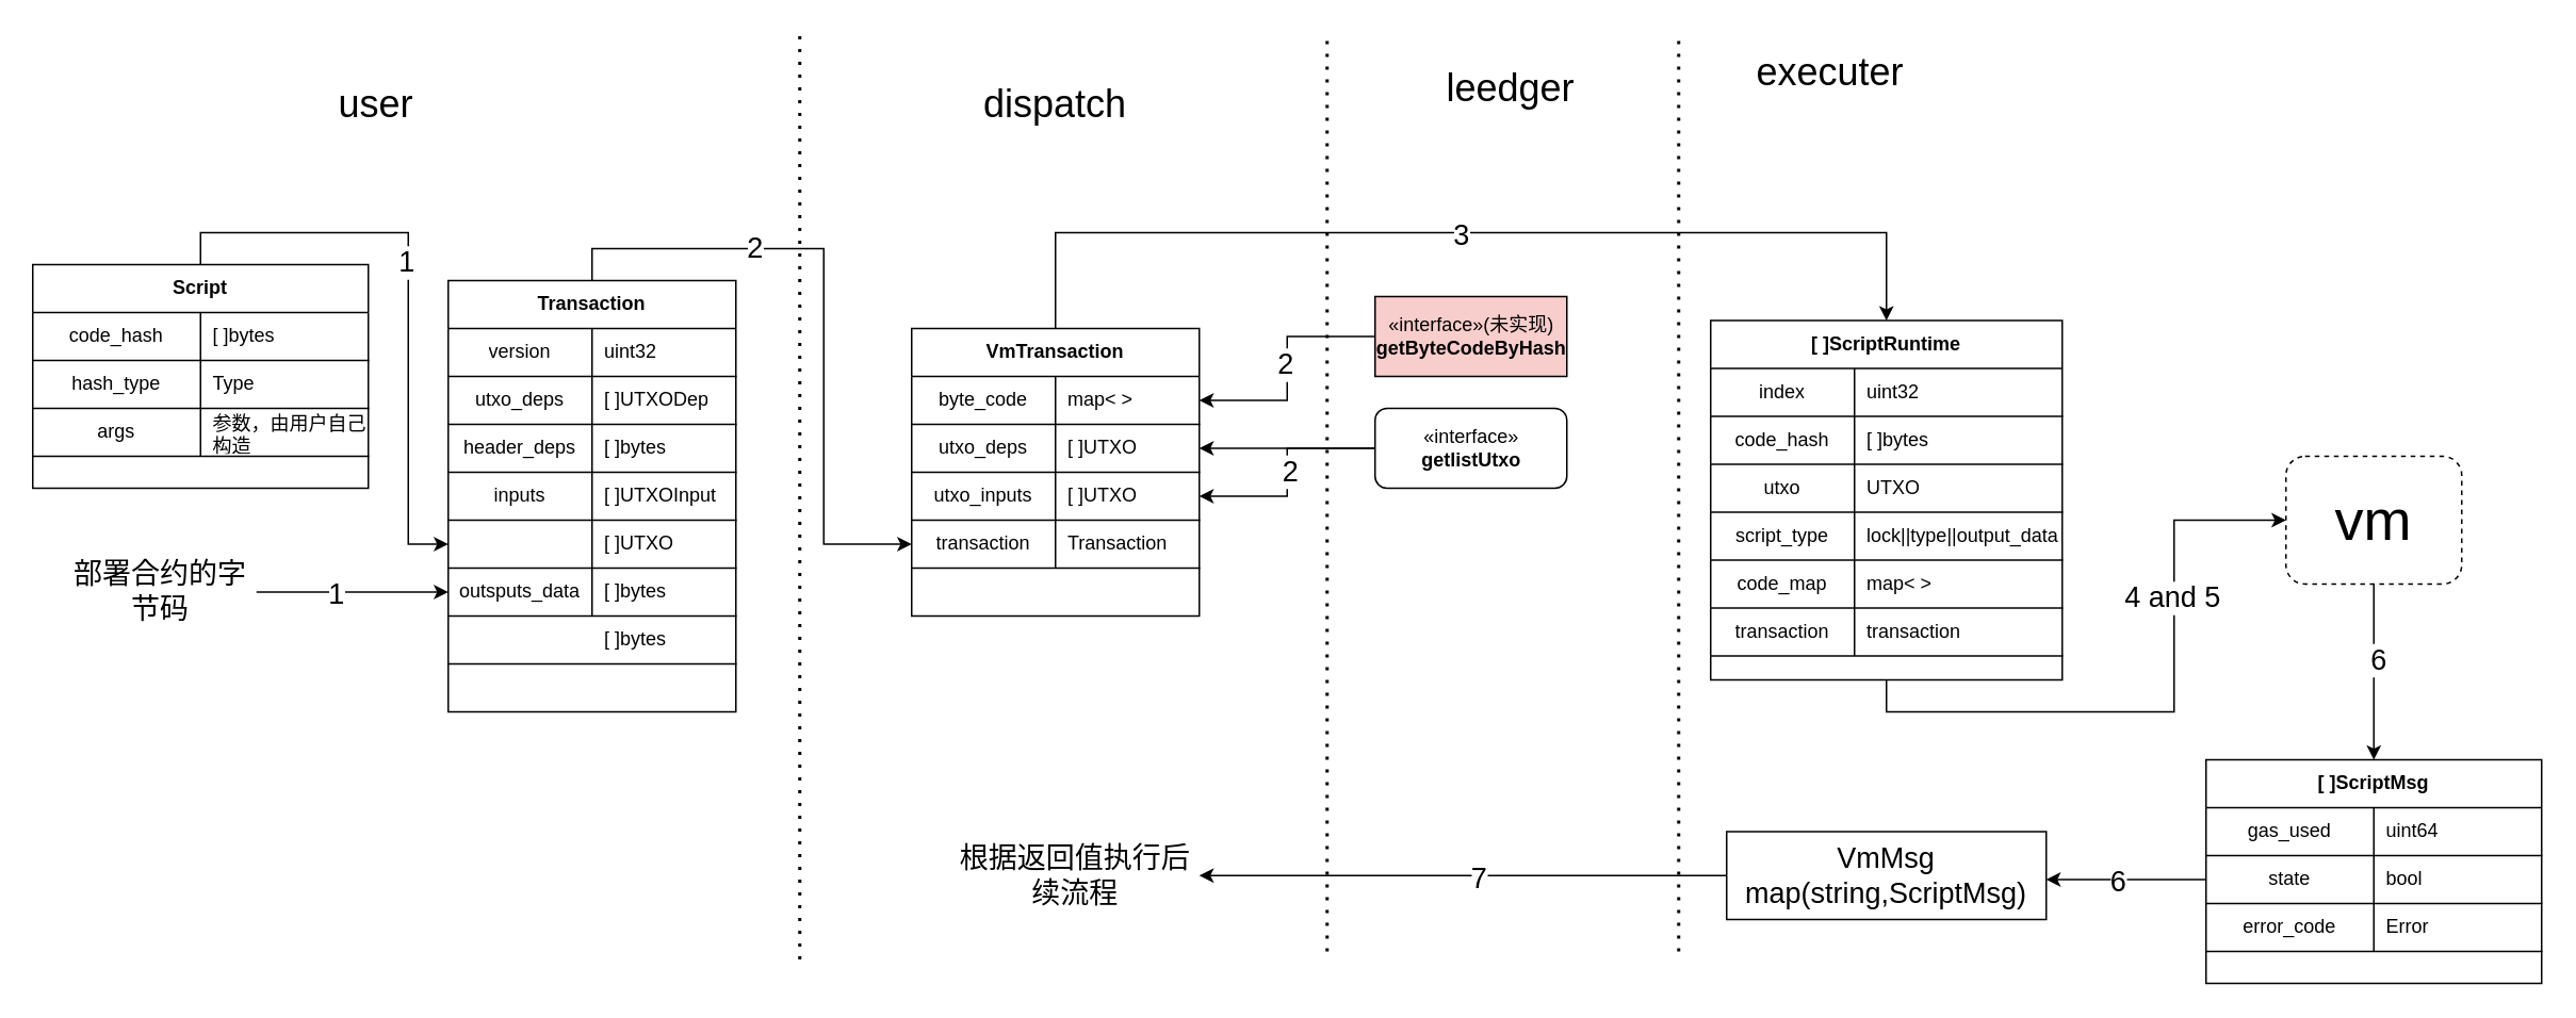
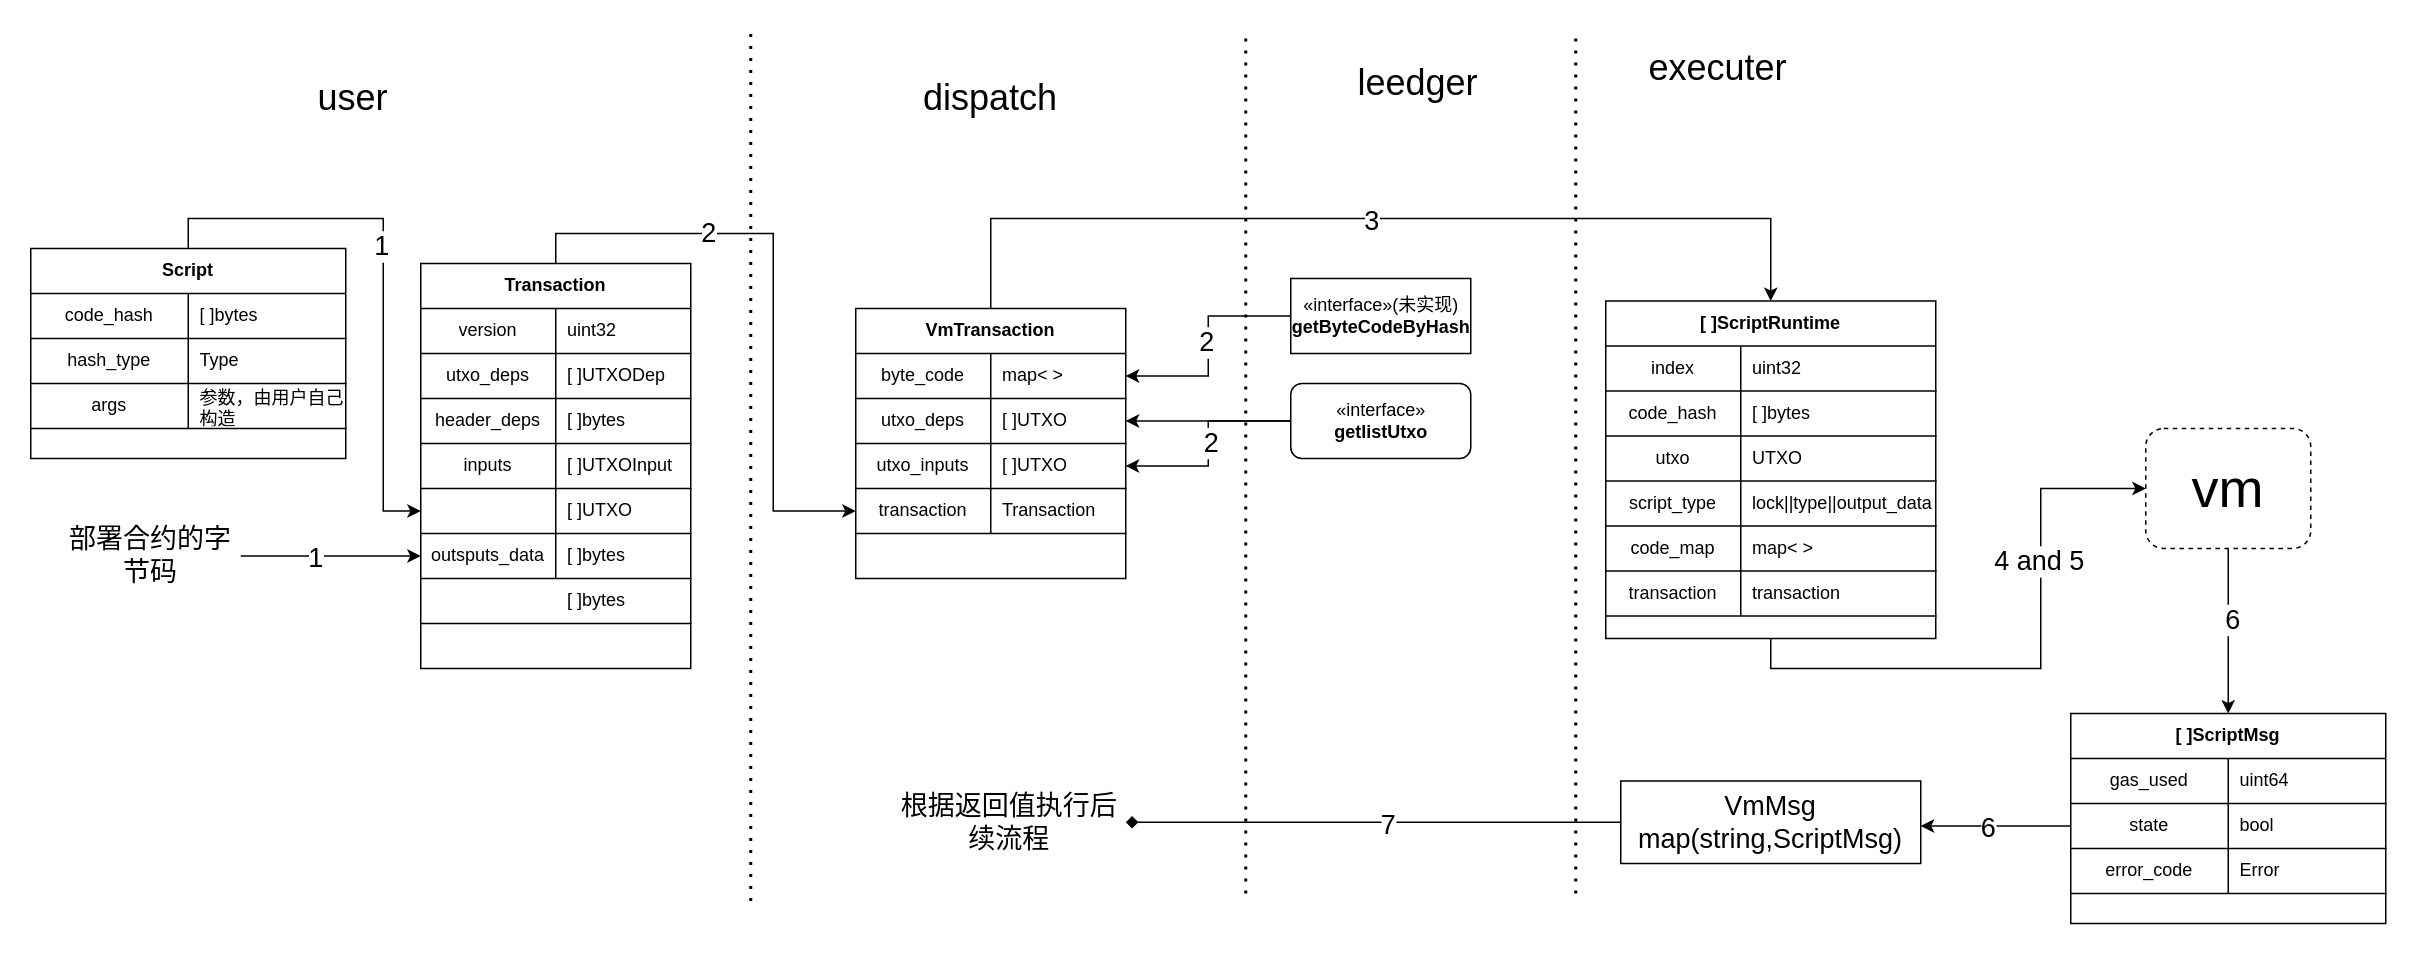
- <mxCell id="62" value="«interface»(未实现)&lt;br&gt;&lt;b&gt;getByteCodeByHash&lt;/b&gt;" style="html=1;fillColor=#f8cecc;" vertex="1" parent="1"><mxGeometry x="860" y="185" width="120" height="50" as="geometry" /></mxCell>
+ <mxCell id="62" value="«interface»(未实现)&lt;br&gt;&lt;b&gt;getByteCodeByHash&lt;/b&gt;" style="html=1;" vertex="1" parent="1"><mxGeometry x="860" y="185" width="120" height="50" as="geometry" /></mxCell>
- <mxCell id="105" style="edgeStyle=orthogonalEdgeStyle;rounded=0;orthogonalLoop=1;jettySize=auto;html=1;exitX=0;exitY=0.5;exitDx=0;exitDy=0;" edge="1" parent="1" source="107" target="92"><mxGeometry relative="1" as="geometry" /></mxCell>
+ <mxCell id="105" style="edgeStyle=orthogonalEdgeStyle;rounded=0;orthogonalLoop=1;jettySize=auto;html=1;exitX=0;exitY=0.5;exitDx=0;exitDy=0;endArrow=diamond;" edge="1" parent="1" source="107" target="92"><mxGeometry relative="1" as="geometry" /></mxCell>
